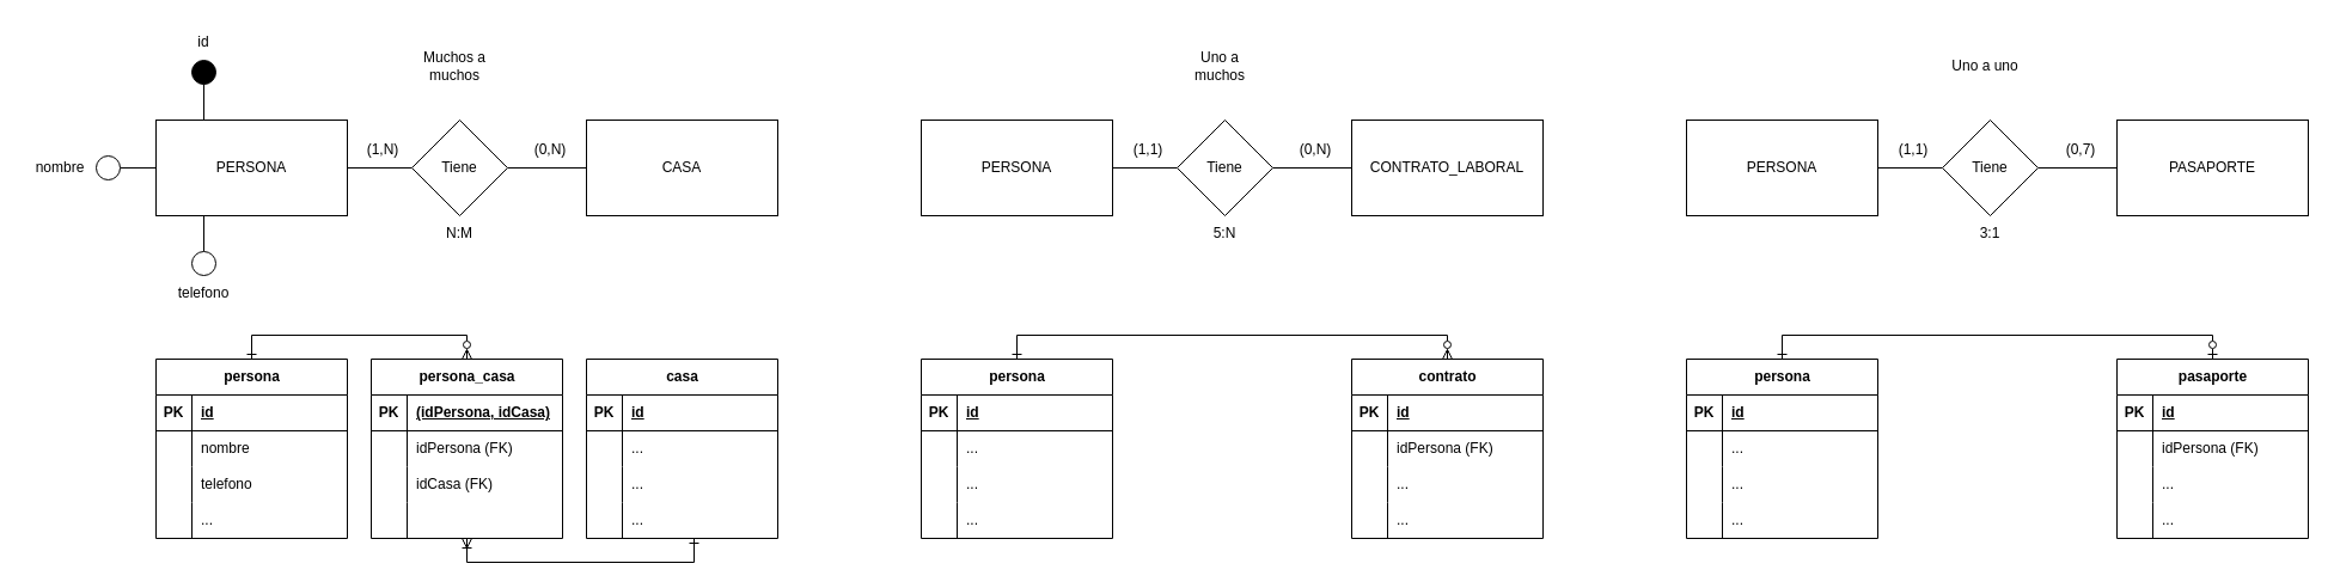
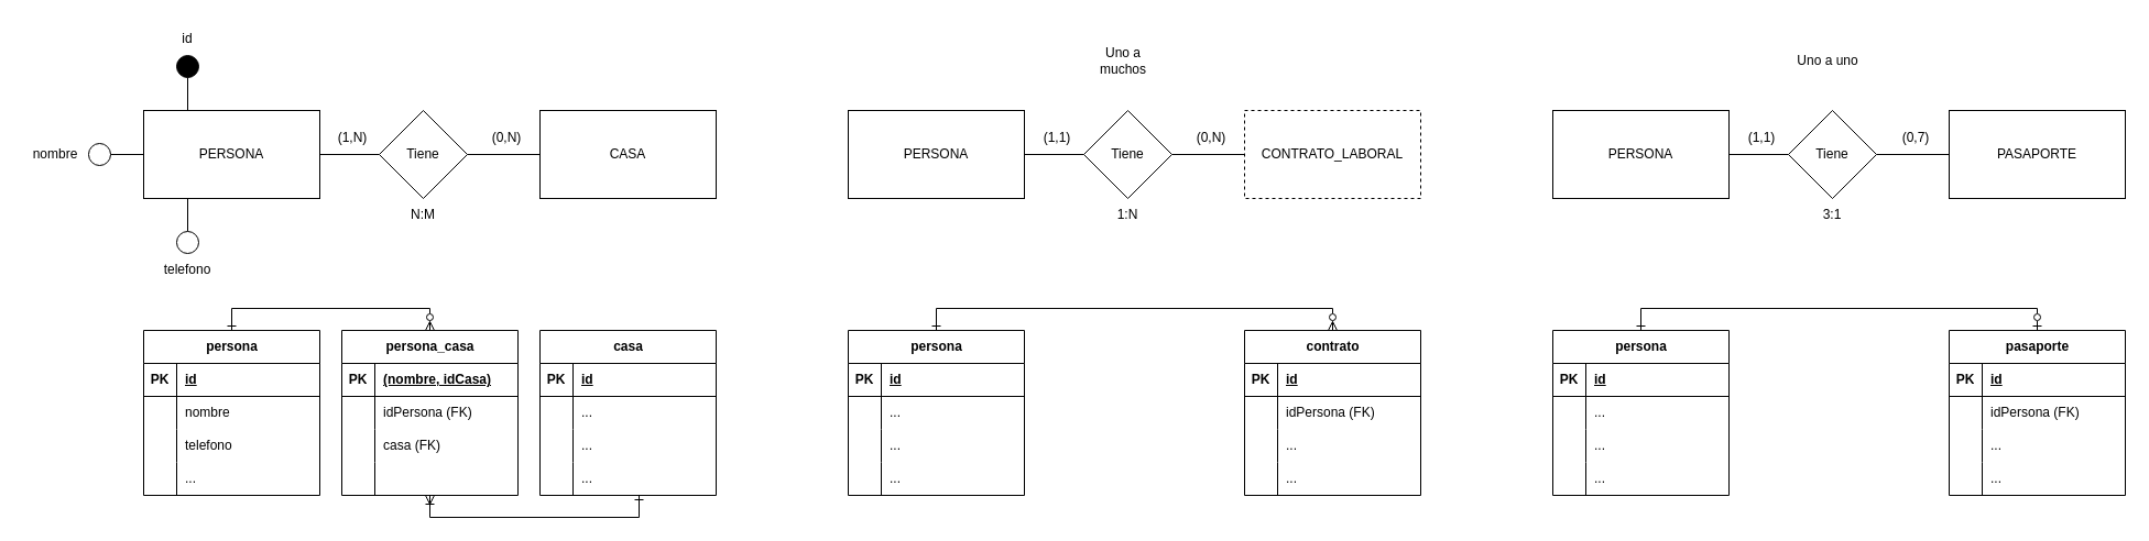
- <mxCell id="10" value="Muchos a muchos" style="text;html=1;strokeColor=none;fillColor=none;align=center;verticalAlign=middle;whiteSpace=wrap;rounded=0;" vertex="1" parent="1"><mxGeometry x="350" y="40" width="60" height="30" as="geometry" /></mxCell>
- <mxCell id="13" value="CONTRATO_LABORAL" style="rounded=0;whiteSpace=wrap;html=1;" vertex="1" parent="1"><mxGeometry x="1130" y="100" width="160" height="80" as="geometry" /></mxCell>
+ <mxCell id="13" value="CONTRATO_LABORAL" style="rounded=0;whiteSpace=wrap;html=1;dashed=1;" vertex="1" parent="1"><mxGeometry x="1130" y="100" width="160" height="80" as="geometry" /></mxCell>
- <mxCell id="18" value="5:N" style="text;html=1;strokeColor=none;fillColor=none;align=center;verticalAlign=middle;whiteSpace=wrap;rounded=0;" vertex="1" parent="1"><mxGeometry x="994" y="180" width="60" height="30" as="geometry" /></mxCell>
+ <mxCell id="18" value="1:N" style="text;html=1;strokeColor=none;fillColor=none;align=center;verticalAlign=middle;whiteSpace=wrap;rounded=0;" vertex="1" parent="1"><mxGeometry x="994" y="180" width="60" height="30" as="geometry" /></mxCell>
- <mxCell id="55" value="(idPersona, idCasa)" style="shape=partialRectangle;connectable=0;fillColor=none;top=0;left=0;bottom=0;right=0;align=left;spacingLeft=6;fontStyle=5;overflow=hidden;whiteSpace=wrap;html=1;" vertex="1" parent="53"><mxGeometry x="30" width="130" height="30" as="geometry"><mxRectangle width="130" height="30" as="alternateBounds" /></mxGeometry></mxCell>
+ <mxCell id="55" value="(nombre, idCasa)" style="shape=partialRectangle;connectable=0;fillColor=none;top=0;left=0;bottom=0;right=0;align=left;spacingLeft=6;fontStyle=5;overflow=hidden;whiteSpace=wrap;html=1;" vertex="1" parent="53"><mxGeometry x="30" width="130" height="30" as="geometry"><mxRectangle width="130" height="30" as="alternateBounds" /></mxGeometry></mxCell>
- <mxCell id="61" value="idCasa (FK)" style="shape=partialRectangle;connectable=0;fillColor=none;top=0;left=0;bottom=0;right=0;align=left;spacingLeft=6;overflow=hidden;whiteSpace=wrap;html=1;" vertex="1" parent="59"><mxGeometry x="30" width="130" height="30" as="geometry"><mxRectangle width="130" height="30" as="alternateBounds" /></mxGeometry></mxCell>
+ <mxCell id="61" value="casa (FK)" style="shape=partialRectangle;connectable=0;fillColor=none;top=0;left=0;bottom=0;right=0;align=left;spacingLeft=6;overflow=hidden;whiteSpace=wrap;html=1;" vertex="1" parent="59"><mxGeometry x="30" width="130" height="30" as="geometry"><mxRectangle width="130" height="30" as="alternateBounds" /></mxGeometry></mxCell>
